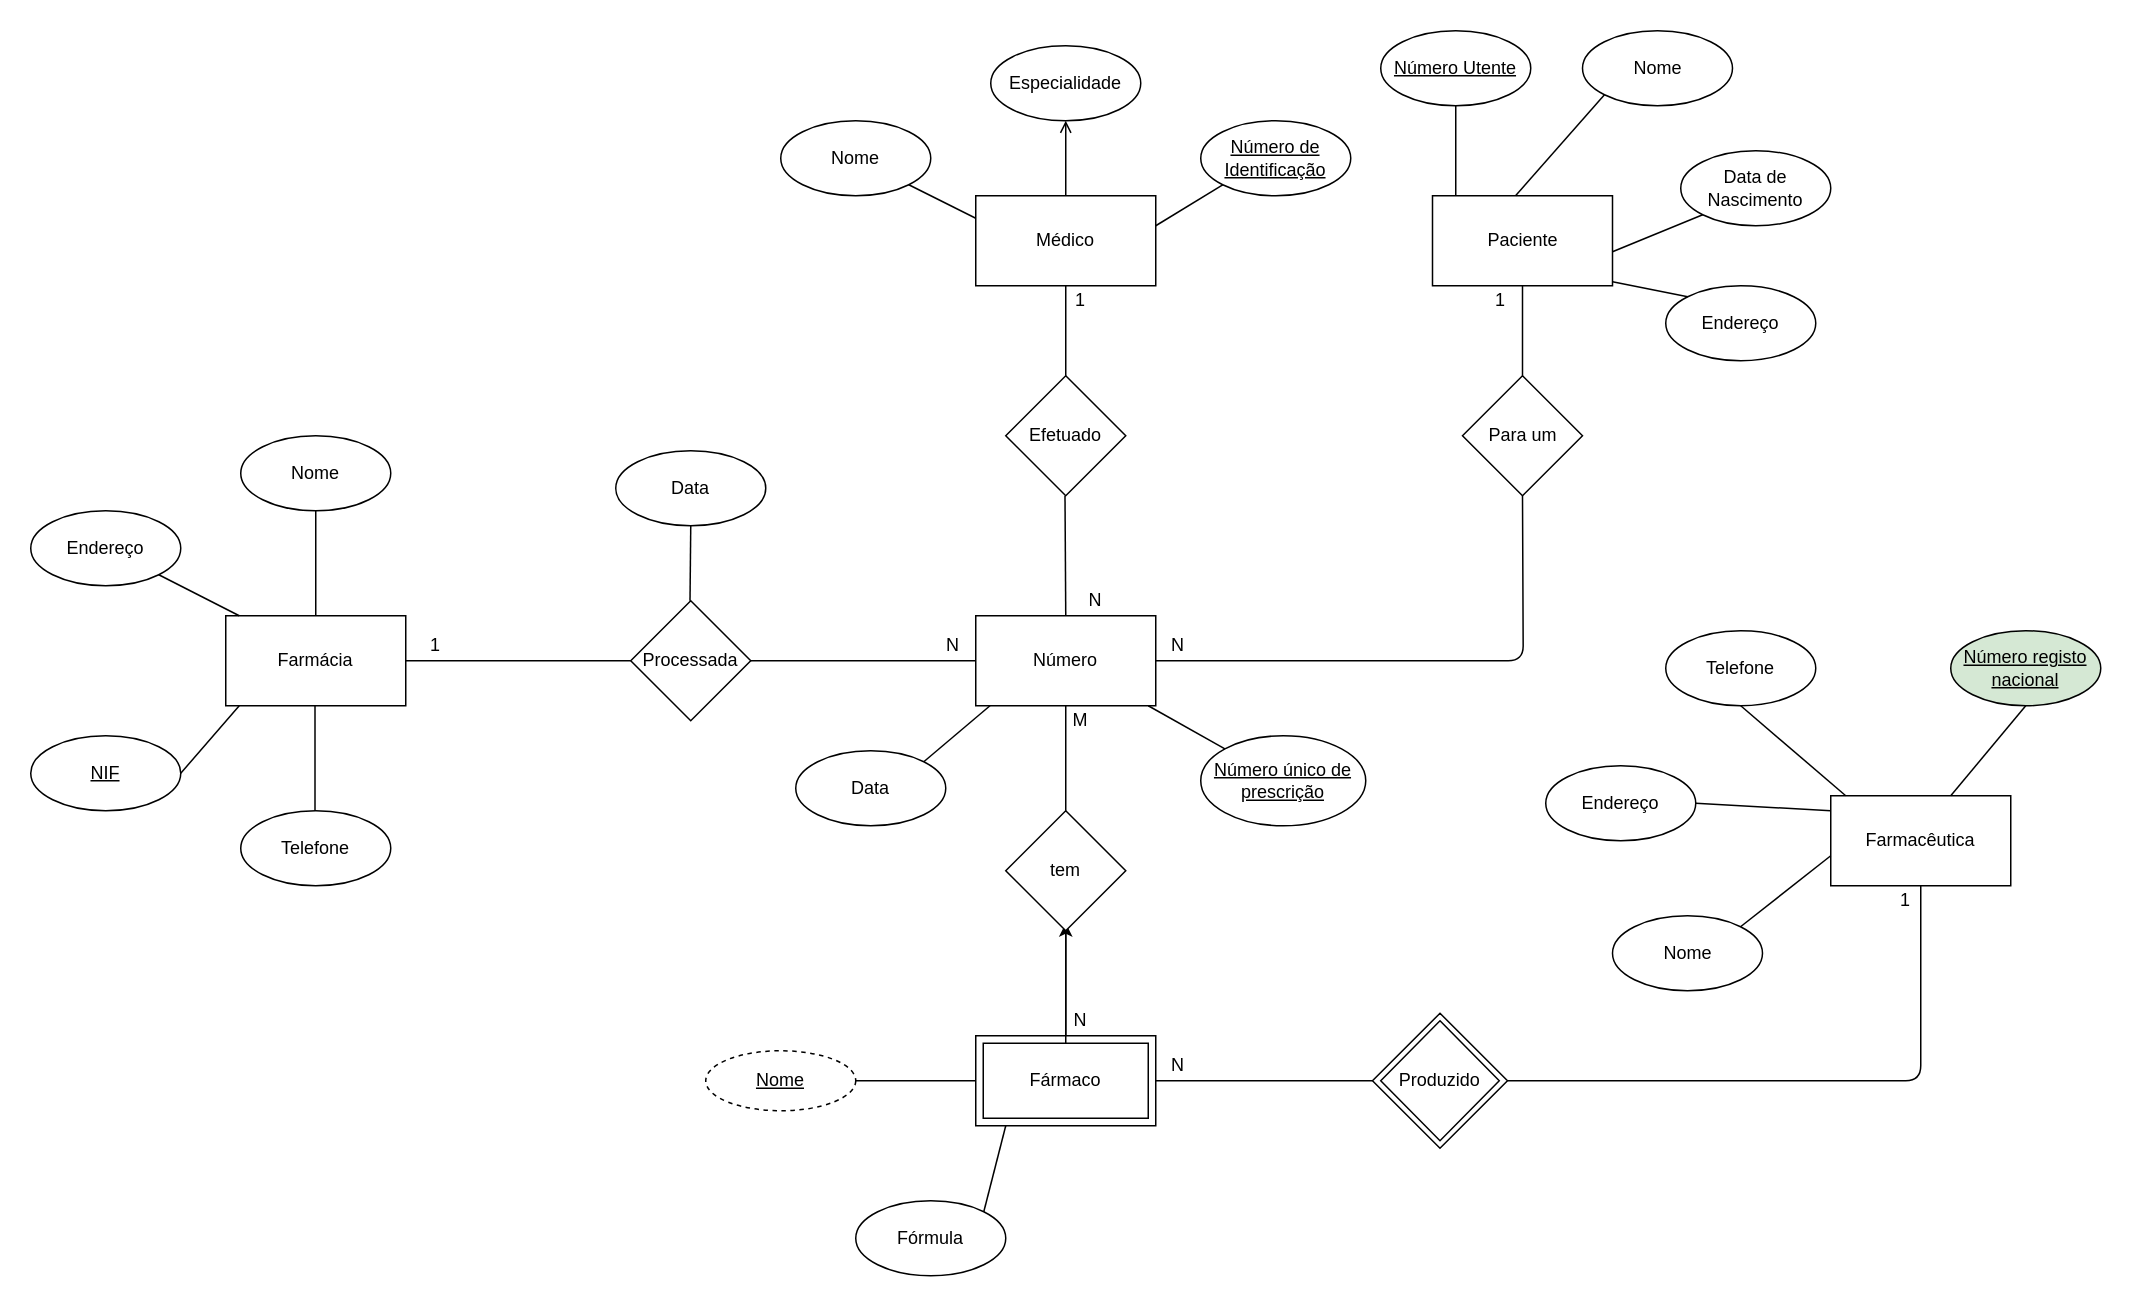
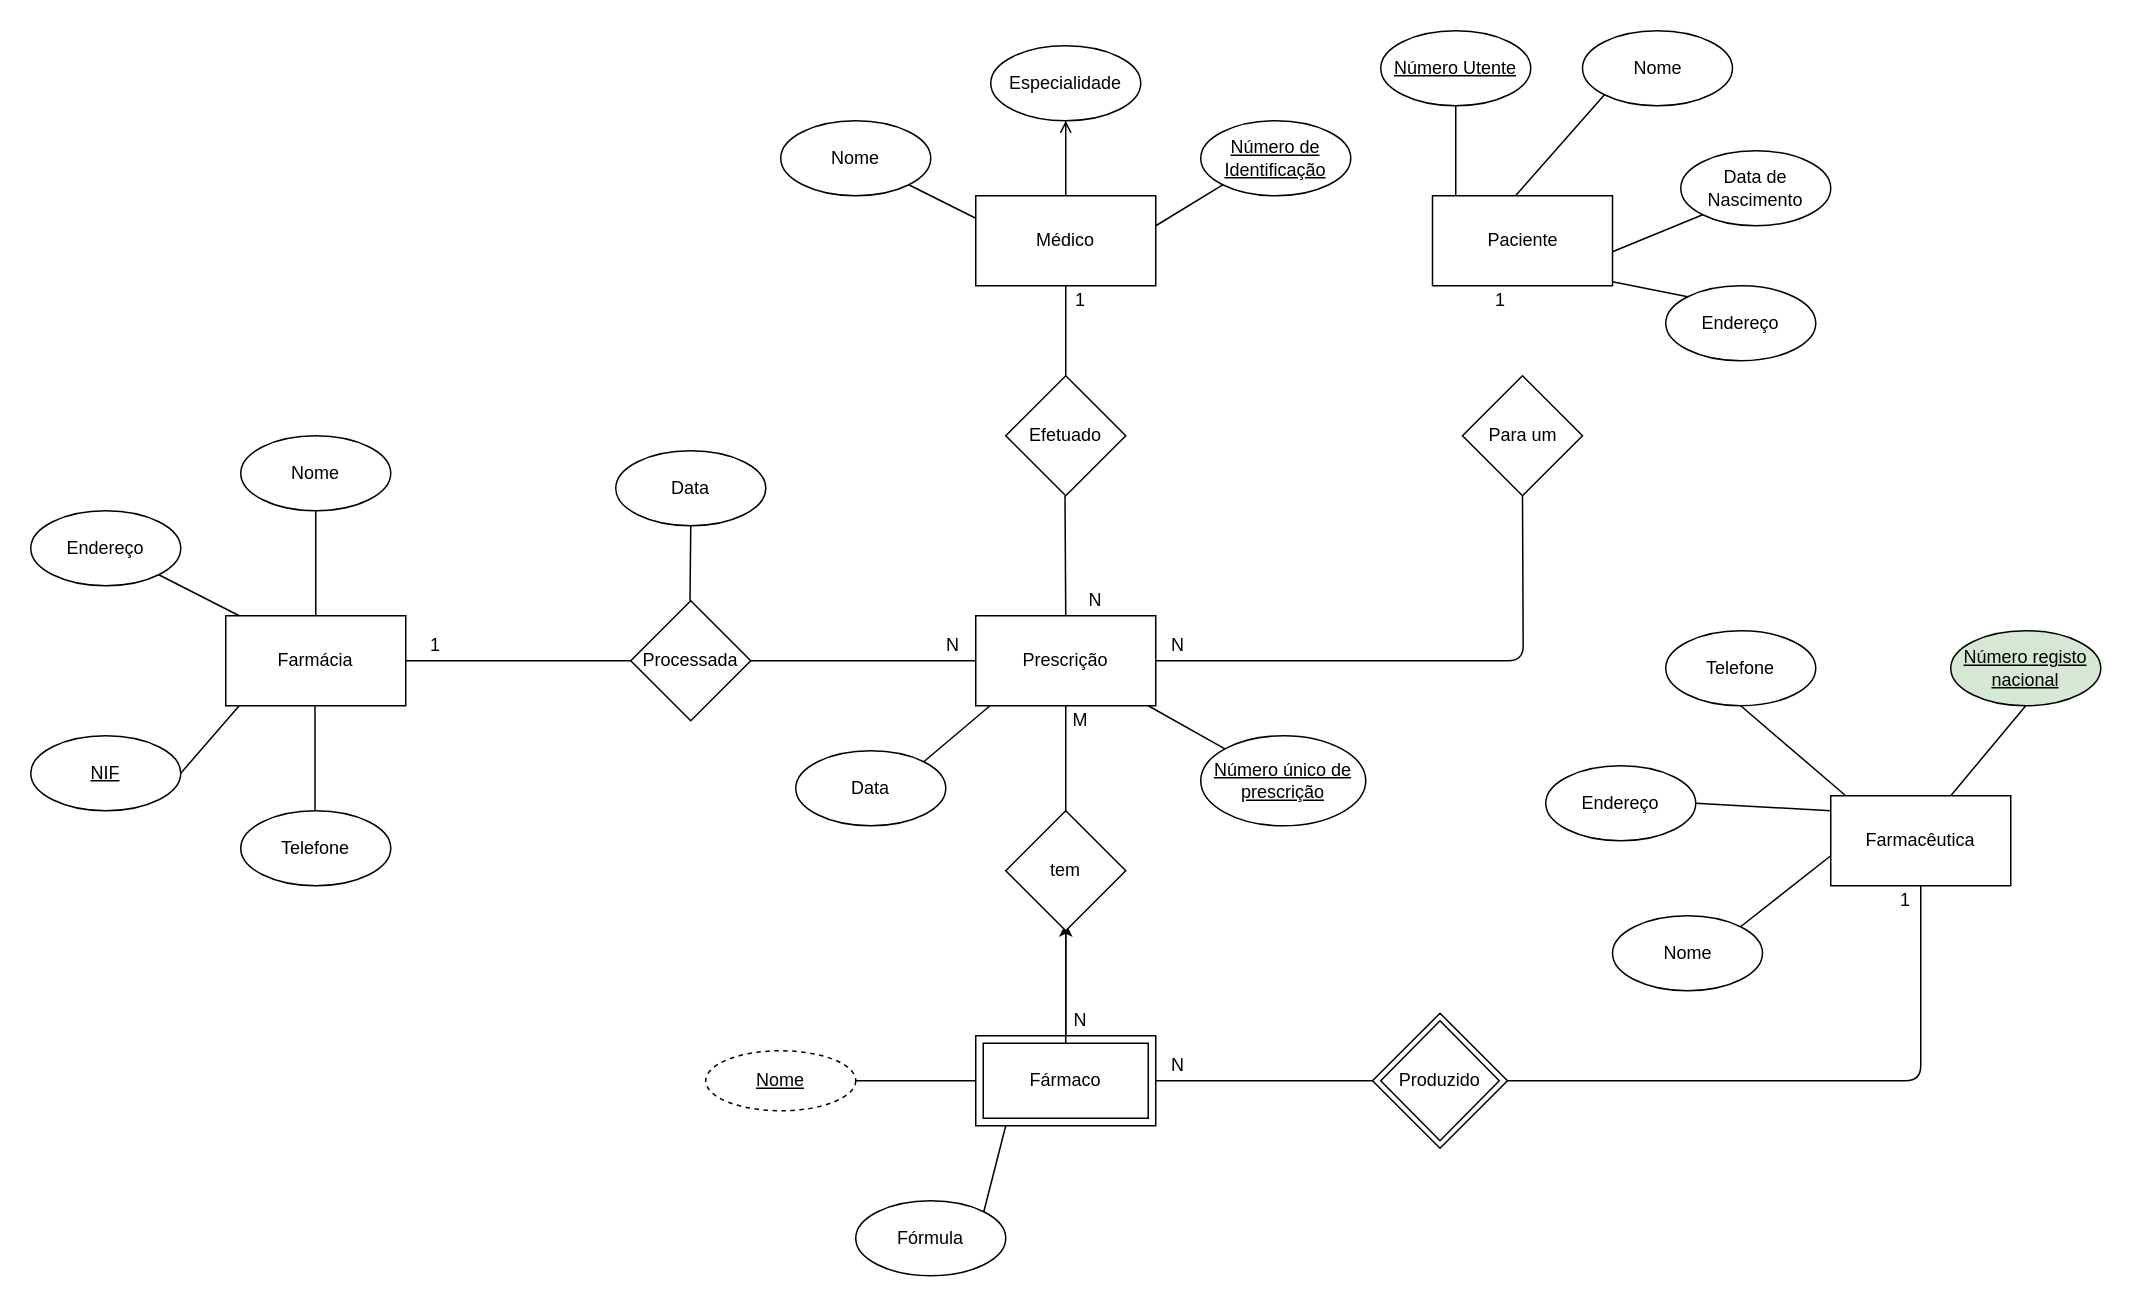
- <mxCell id="21" value="" style="endArrow=none;html=1;exitX=0.5;exitY=0;exitDx=0;exitDy=0;entryX=0.5;entryY=1;entryDx=0;entryDy=0;" parent="1" source="19" target="18" edge="1"><mxGeometry width="50" height="50" relative="1" as="geometry"><mxPoint x="960" y="240" as="sourcePoint" /><mxPoint x="1010" y="190" as="targetPoint" /></mxGeometry></mxCell>
- <mxCell id="9" value="Número" style="rounded=0;whiteSpace=wrap;html=1;" parent="1" vertex="1"><mxGeometry x="650" y="410" width="120" height="60" as="geometry" /></mxCell>
+ <mxCell id="9" value="Prescrição" style="rounded=0;whiteSpace=wrap;html=1;" parent="1" vertex="1"><mxGeometry x="650" y="410" width="120" height="60" as="geometry" /></mxCell>
